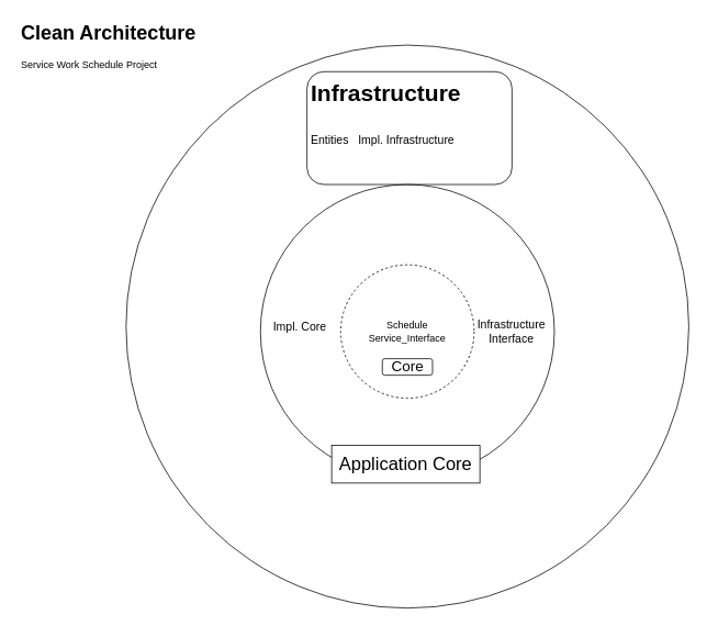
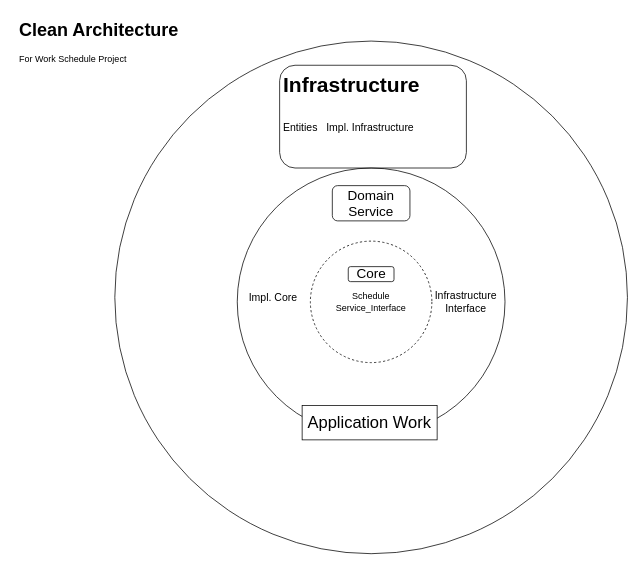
- <mxCell id="4" value="&lt;h1&gt;Clean Architecture&lt;/h1&gt;&lt;p&gt;Service Work Schedule Project&lt;/p&gt;" style="text;html=1;strokeColor=none;fillColor=none;spacing=5;spacingTop=-20;whiteSpace=wrap;overflow=hidden;rounded=0;" vertex="1" parent="1"><mxGeometry x="20" y="20" width="339" height="95" as="geometry" /></mxCell>
+ <mxCell id="4" value="&lt;h1&gt;Clean Architecture&lt;/h1&gt;&lt;p&gt;For Work Schedule Project&lt;/p&gt;" style="text;html=1;strokeColor=none;fillColor=none;spacing=5;spacingTop=-20;whiteSpace=wrap;overflow=hidden;rounded=0;" vertex="1" parent="1"><mxGeometry x="20" y="20" width="339" height="95" as="geometry" /></mxCell>
+ <mxCell id="8" value="Domain Service" style="text;html=1;fillColor=none;align=center;verticalAlign=middle;whiteSpace=wrap;rounded=1;fontSize=18;strokeColor=#000000;" vertex="1" parent="1"><mxGeometry x="442.25" y="247" width="103.5" height="47" as="geometry" /></mxCell>
- <mxCell id="7" value="Core" style="text;html=1;fillColor=none;align=center;verticalAlign=middle;whiteSpace=wrap;rounded=1;fontSize=18;strokeColor=#000000;" vertex="1" parent="1"><mxGeometry x="463.5" y="435" width="61" height="20" as="geometry" /></mxCell>
+ <mxCell id="7" value="Core" style="text;html=1;fillColor=none;align=center;verticalAlign=middle;whiteSpace=wrap;rounded=1;fontSize=18;strokeColor=#000000;" vertex="1" parent="1"><mxGeometry x="463.5" y="355" width="61" height="20" as="geometry" /></mxCell>
- <mxCell id="6" value="Application Core" style="text;html=1;align=center;verticalAlign=middle;whiteSpace=wrap;rounded=0;fontSize=22;strokeColor=#000000;fillColor=#ffffff;" vertex="1" parent="1"><mxGeometry x="402" y="540" width="180" height="46" as="geometry" /></mxCell>
+ <mxCell id="6" value="Application Work" style="text;html=1;align=center;verticalAlign=middle;whiteSpace=wrap;rounded=0;fontSize=22;strokeColor=#000000;fillColor=#ffffff;" vertex="1" parent="1"><mxGeometry x="402" y="540" width="180" height="46" as="geometry" /></mxCell>
